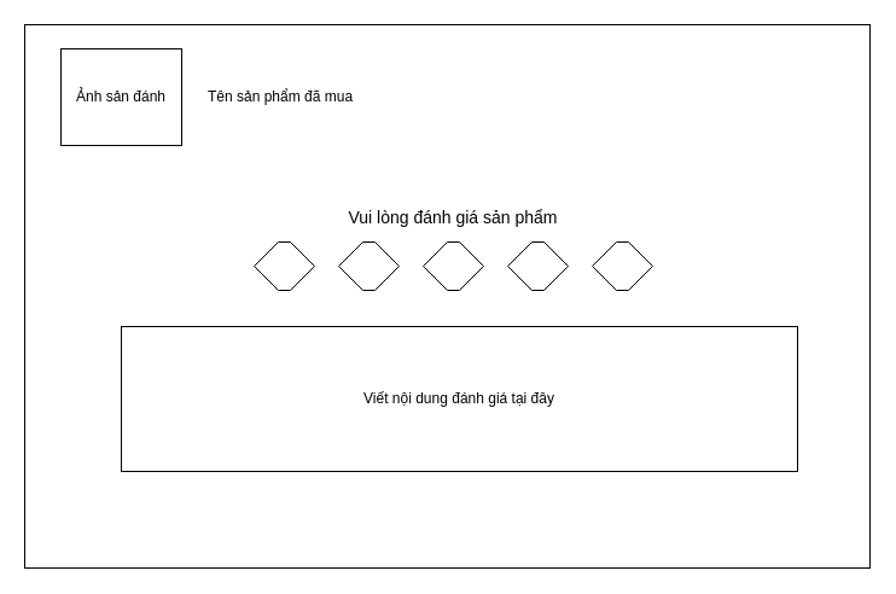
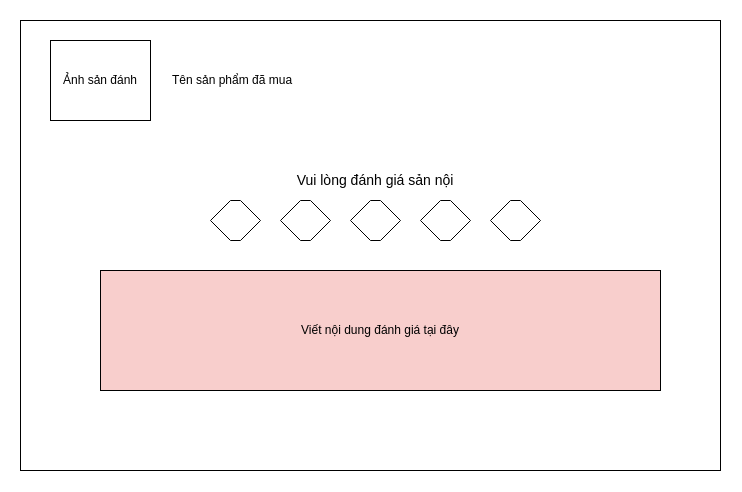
- <mxCell id="5" value="&lt;font style=&quot;font-size: 14px&quot;&gt;Vui lòng đánh giá sản phẩm&lt;/font&gt;" style="text;html=1;strokeColor=none;fillColor=none;align=center;verticalAlign=middle;whiteSpace=wrap;rounded=0;" vertex="1" parent="1"><mxGeometry x="160" y="160" width="430" height="40" as="geometry" /></mxCell>
+ <mxCell id="5" value="&lt;font style=&quot;font-size: 14px&quot;&gt;Vui lòng đánh giá sản nội&lt;/font&gt;" style="text;html=1;strokeColor=none;fillColor=none;align=center;verticalAlign=middle;whiteSpace=wrap;rounded=0;" vertex="1" parent="1"><mxGeometry x="160" y="160" width="430" height="40" as="geometry" /></mxCell>
- <mxCell id="6" value="Viết nội dung đánh giá tại đây" style="rounded=0;whiteSpace=wrap;html=1;" vertex="1" parent="1"><mxGeometry x="100" y="270" width="560" height="120" as="geometry" /></mxCell>
+ <mxCell id="6" value="Viết nội dung đánh giá tại đây" style="rounded=0;whiteSpace=wrap;html=1;fillColor=#f8cecc;" vertex="1" parent="1"><mxGeometry x="100" y="270" width="560" height="120" as="geometry" /></mxCell>
